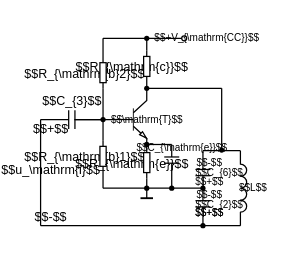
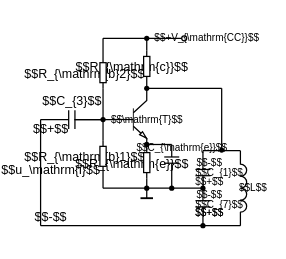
- <mxCell id="40" value="$$C_{6}$$" style="text;html=1;resizable=1;autosize=1;align=center;verticalAlign=middle;points=[];fillColor=none;strokeColor=none;rounded=0;fontSize=8;movable=1;rotatable=1;deletable=1;editable=1;connectable=0;allowArrows=0;" vertex="1" parent="1"><mxGeometry x="155" y="130" width="15" height="15" as="geometry" /></mxCell>
+ <mxCell id="40" value="$$C_{1}$$" style="text;html=1;resizable=1;autosize=1;align=center;verticalAlign=middle;points=[];fillColor=none;strokeColor=none;rounded=0;fontSize=8;movable=1;rotatable=1;deletable=1;editable=1;connectable=0;allowArrows=0;" vertex="1" parent="1"><mxGeometry x="155" y="130" width="15" height="15" as="geometry" /></mxCell>
- <mxCell id="45" value="$$C_{2}$$" style="text;html=1;resizable=1;autosize=1;align=center;verticalAlign=middle;points=[];fillColor=none;strokeColor=none;rounded=0;fontSize=8;movable=1;rotatable=1;deletable=1;editable=1;connectable=0;allowArrows=0;" vertex="1" parent="1"><mxGeometry x="155" y="155" width="15" height="15" as="geometry" /></mxCell>
+ <mxCell id="45" value="$$C_{7}$$" style="text;html=1;resizable=1;autosize=1;align=center;verticalAlign=middle;points=[];fillColor=none;strokeColor=none;rounded=0;fontSize=8;movable=1;rotatable=1;deletable=1;editable=1;connectable=0;allowArrows=0;" vertex="1" parent="1"><mxGeometry x="155" y="155" width="15" height="15" as="geometry" /></mxCell>
